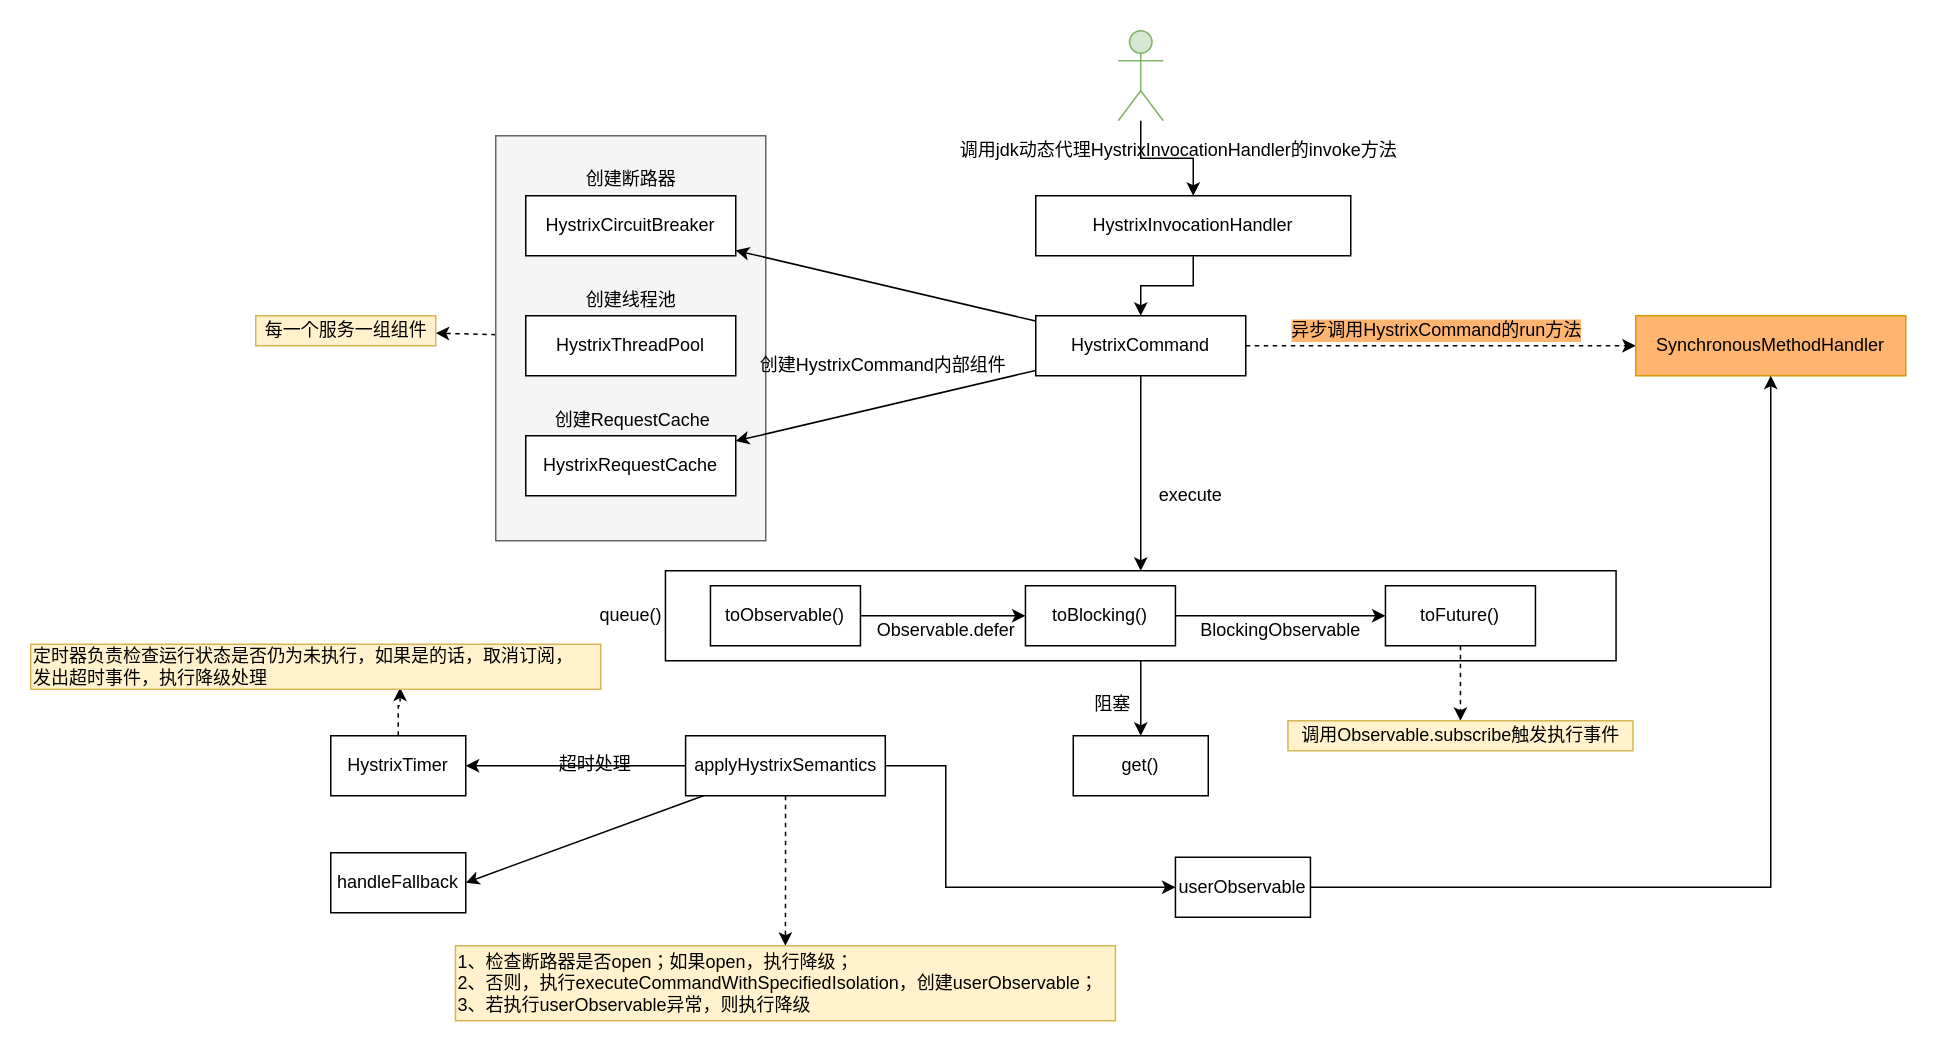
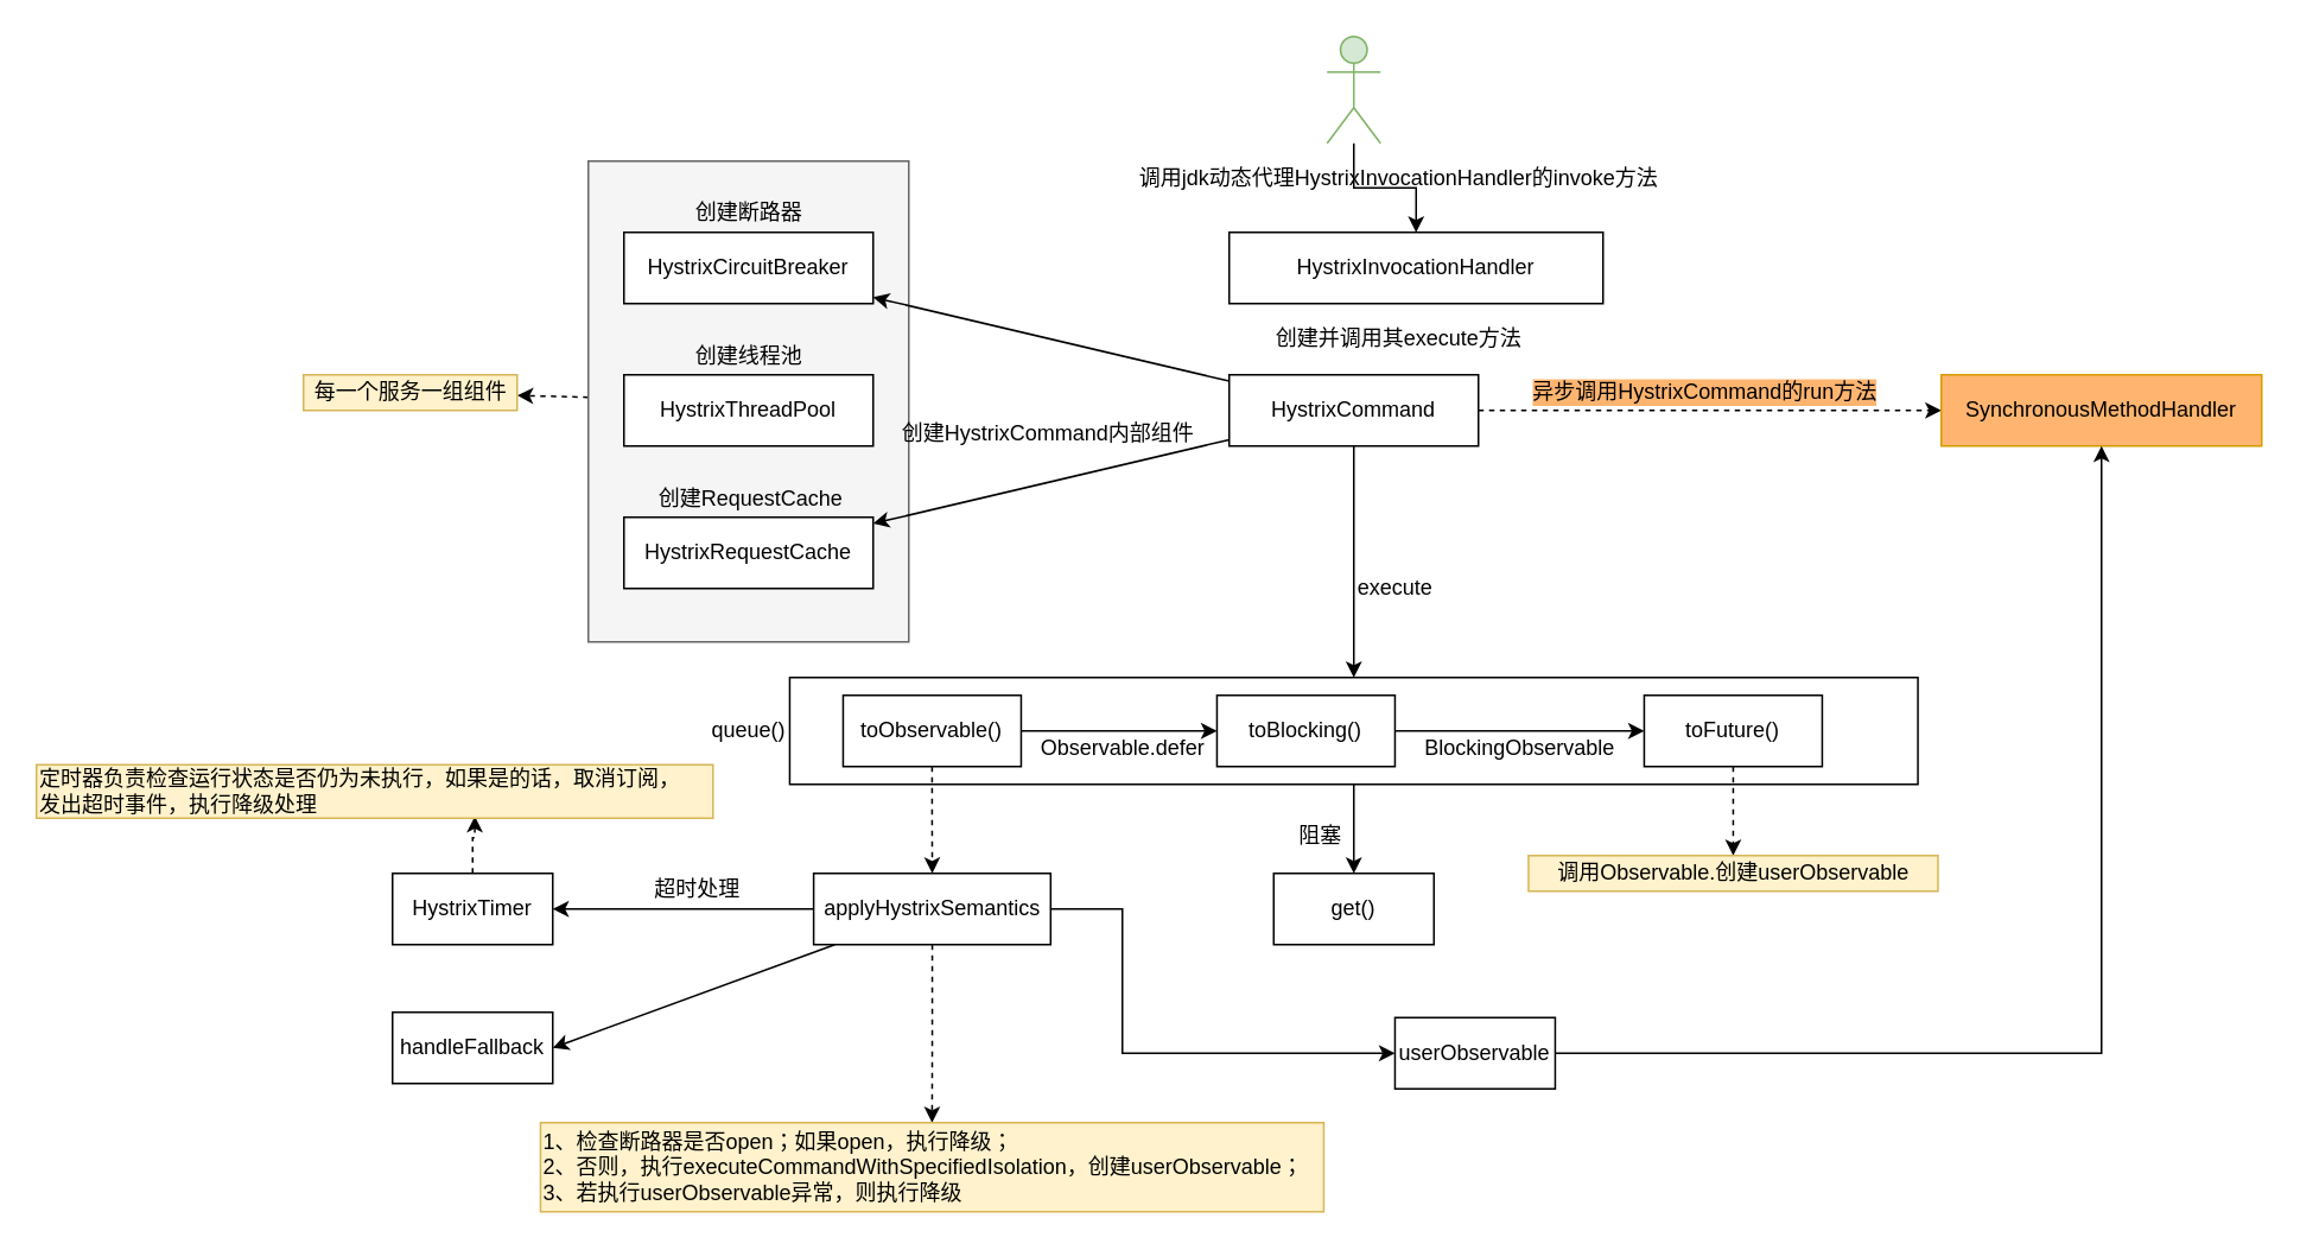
- <mxCell id="6" style="edgeStyle=orthogonalEdgeStyle;rounded=0;orthogonalLoop=1;jettySize=auto;html=1;" parent="1" source="7" target="13" edge="1"><mxGeometry relative="1" as="geometry"><mxPoint x="760" y="240" as="targetPoint" /></mxGeometry></mxCell>
+ <mxCell id="14" value="创建并调用其execute方法" style="text;html=1;align=center;verticalAlign=middle;resizable=0;points=[];autosize=1;strokeColor=none;fillColor=none;" parent="1" vertex="1"><mxGeometry x="710" y="180" width="150" height="20" as="geometry" /></mxCell>
- <mxCell id="26" value="execute" style="text;html=1;align=center;verticalAlign=middle;resizable=0;points=[];autosize=1;strokeColor=none;fillColor=none;" parent="1" vertex="1"><mxGeometry x="763.13" y="320" width="60" height="20" as="geometry" /></mxCell>
+ <mxCell id="26" value="execute" style="text;html=1;align=center;verticalAlign=middle;resizable=0;points=[];autosize=1;strokeColor=none;fillColor=none;" parent="1" vertex="1"><mxGeometry x="753.13" y="320" width="60" height="20" as="geometry" /></mxCell>
+ <mxCell id="29" style="edgeStyle=orthogonalEdgeStyle;rounded=0;orthogonalLoop=1;jettySize=auto;html=1;dashed=1;fontColor=default;" parent="1" source="30" target="44" edge="1"><mxGeometry relative="1" as="geometry" /></mxCell>
- <mxCell id="38" value="调用Observable.subscribe触发执行事件" style="text;html=1;align=center;verticalAlign=middle;resizable=0;points=[];autosize=1;strokeColor=#d6b656;fillColor=#fff2cc;" parent="1" vertex="1"><mxGeometry x="858.13" y="480" width="230" height="20" as="geometry" /></mxCell>
+ <mxCell id="38" value="调用Observable.创建userObservable" style="text;html=1;align=center;verticalAlign=middle;resizable=0;points=[];autosize=1;strokeColor=#d6b656;fillColor=#fff2cc;" parent="1" vertex="1"><mxGeometry x="858.13" y="480" width="230" height="20" as="geometry" /></mxCell>
- <mxCell id="50" value="超时处理" style="text;html=1;align=center;verticalAlign=middle;resizable=0;points=[];autosize=1;strokeColor=none;fillColor=none;" vertex="1" parent="1"><mxGeometry x="366" y="499" width="60" height="20" as="geometry" /></mxCell>
+ <mxCell id="50" value="超时处理" style="text;html=1;align=center;verticalAlign=middle;resizable=0;points=[];autosize=1;strokeColor=none;fillColor=none;" vertex="1" parent="1"><mxGeometry x="361" y="489" width="60" height="20" as="geometry" /></mxCell>
